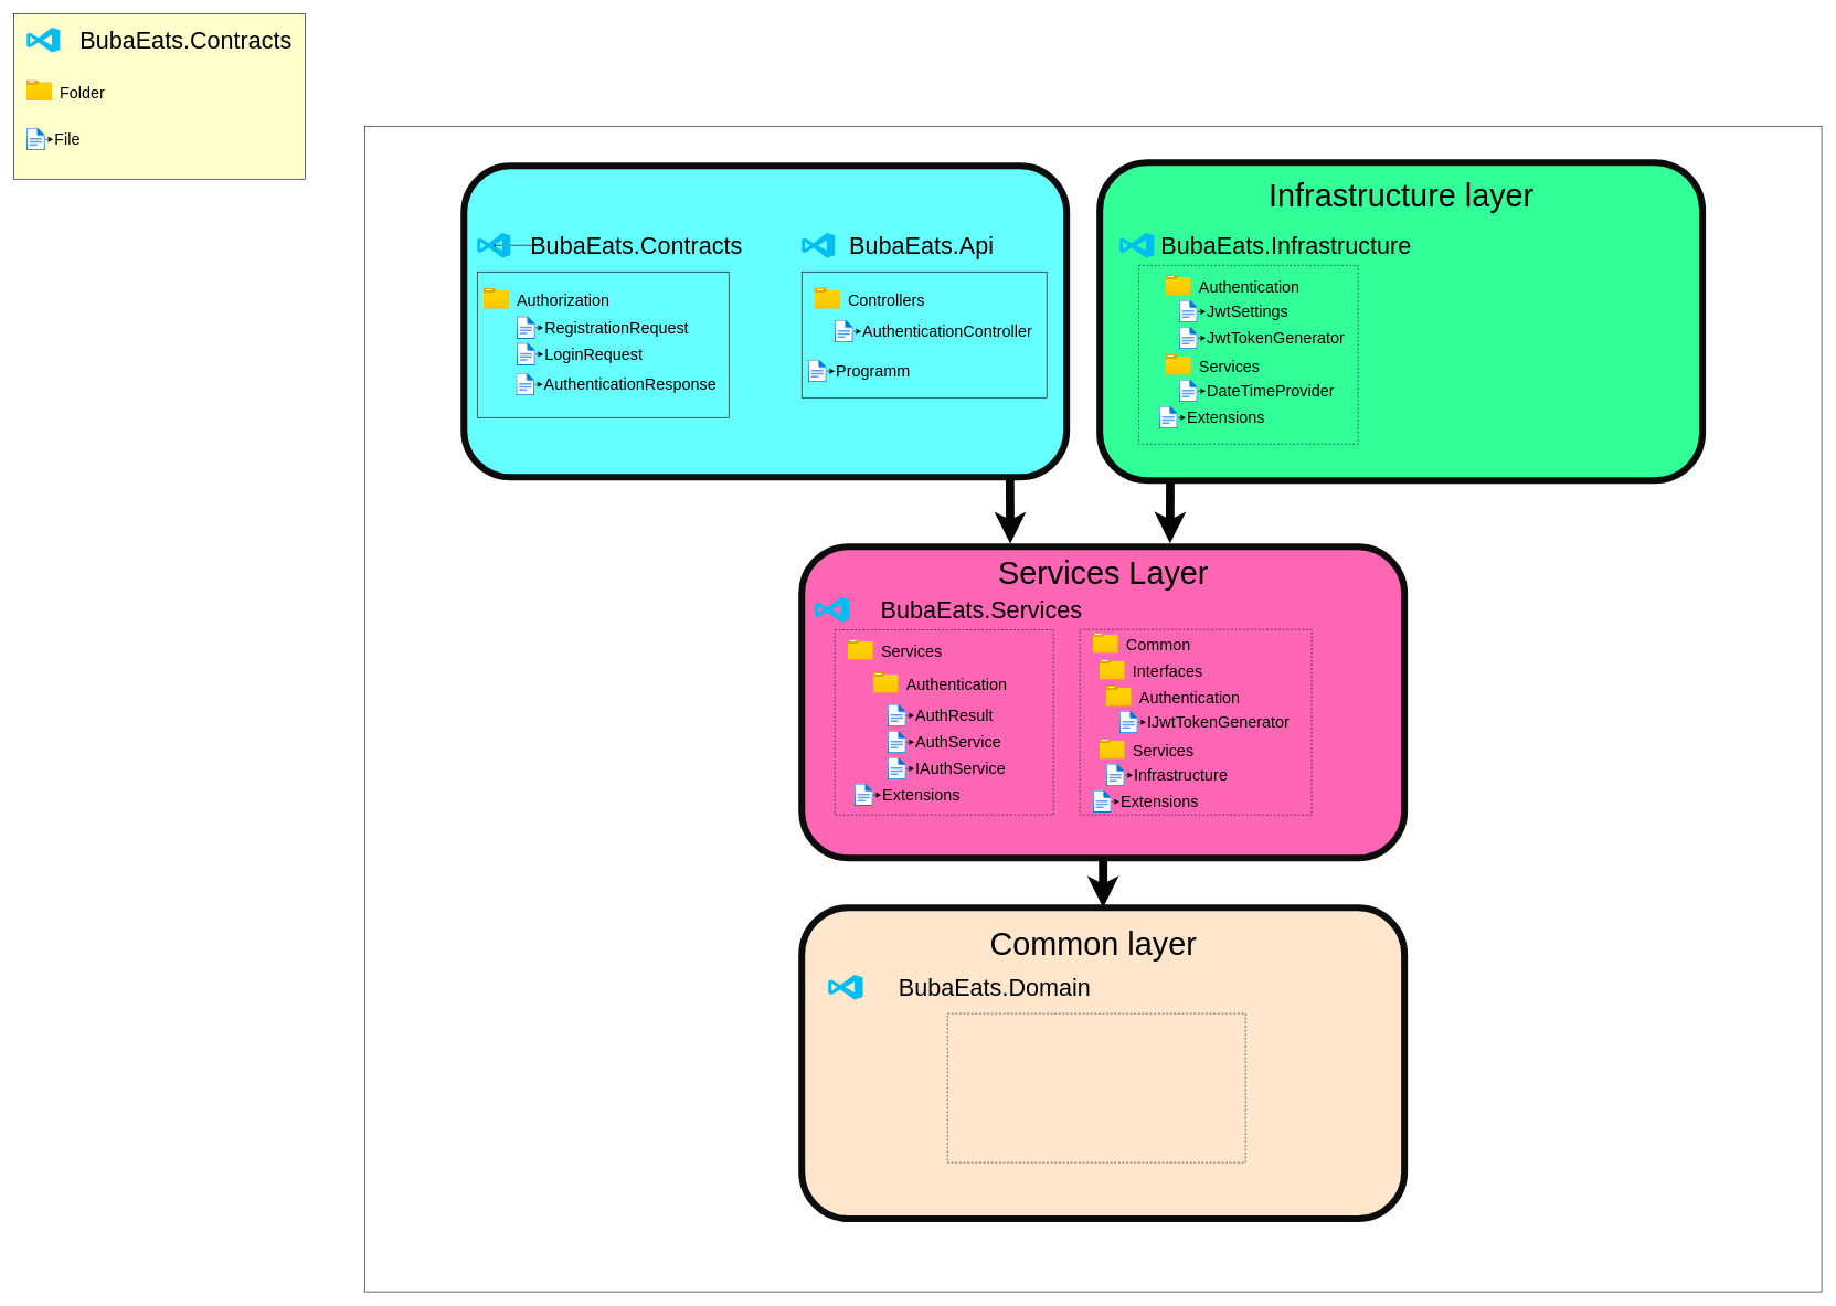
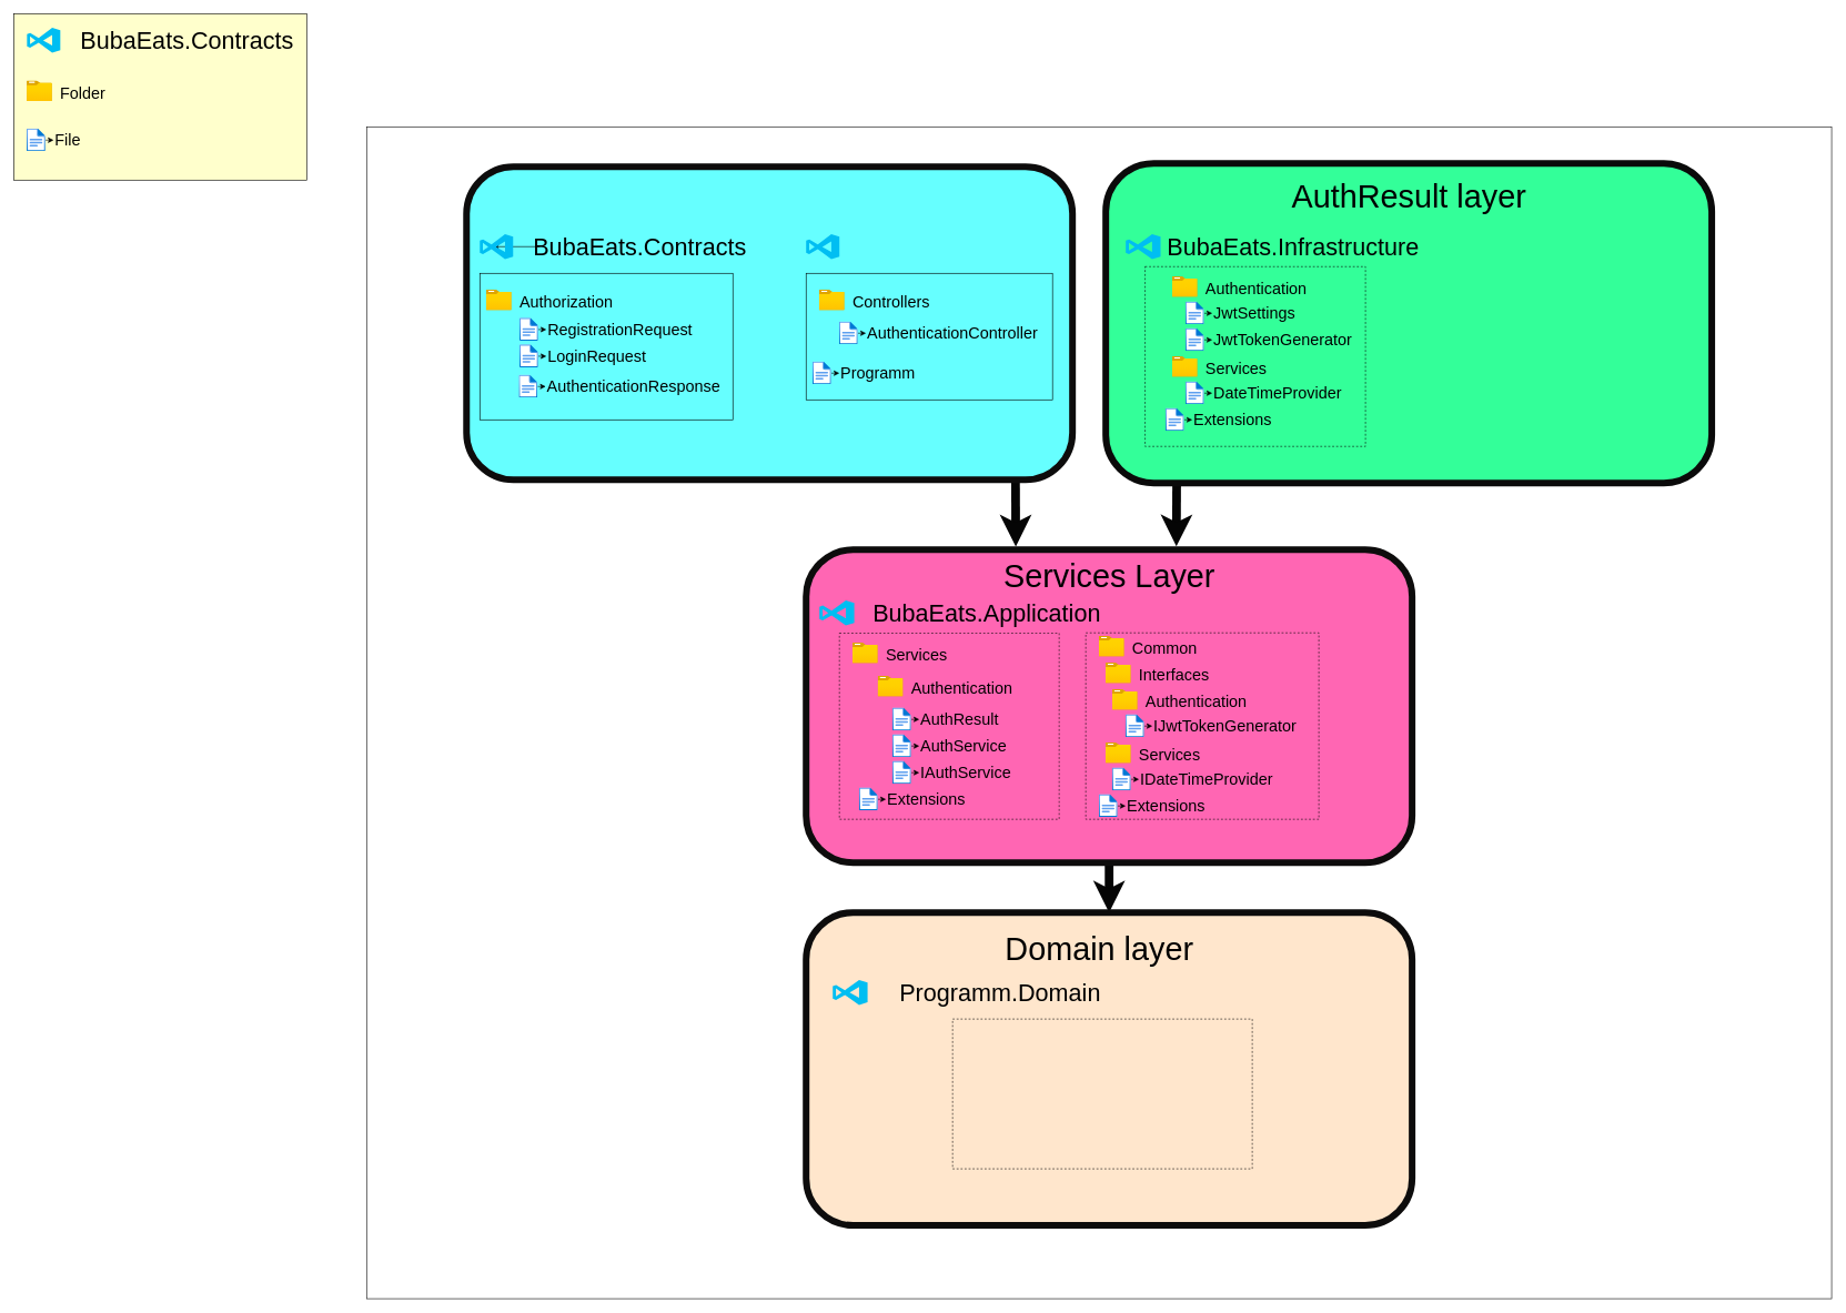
- <mxCell id="55" value="&lt;font style=&quot;font-size: 48px;&quot; color=&quot;#000000&quot;&gt;Infrastructure layer&lt;/font&gt;" style="text;html=1;align=center;verticalAlign=middle;resizable=0;points=[];autosize=1;strokeColor=none;fillColor=none;" vertex="1" parent="1"><mxGeometry x="1905" y="260" width="420" height="70" as="geometry" /></mxCell>
+ <mxCell id="55" value="&lt;font style=&quot;font-size: 48px;&quot; color=&quot;#000000&quot;&gt;AuthResult layer&lt;/font&gt;" style="text;html=1;align=center;verticalAlign=middle;resizable=0;points=[];autosize=1;strokeColor=none;fillColor=none;" vertex="1" parent="1"><mxGeometry x="1905" y="260" width="420" height="70" as="geometry" /></mxCell>
- <mxCell id="19" value="&lt;font style=&quot;font-size: 36px;&quot;&gt;BubaEats.Api&lt;/font&gt;" style="text;html=1;align=left;verticalAlign=middle;resizable=1;points=[];autosize=1;strokeColor=none;fillColor=none;fontSize=36;fontColor=#000000;movable=1;rotatable=1;deletable=1;editable=1;connectable=1;" vertex="1" parent="18"><mxGeometry x="70" width="290" height="60" as="geometry" /></mxCell>
- <mxCell id="91" value="&lt;font style=&quot;font-size: 36px;&quot;&gt;BubaEats.Services&lt;/font&gt;" style="text;html=1;align=center;verticalAlign=middle;resizable=1;points=[];autosize=1;strokeColor=none;fillColor=none;fontSize=36;fontColor=#000000;movable=1;rotatable=1;deletable=1;editable=1;connectable=1;" vertex="1" parent="90"><mxGeometry x="65.818" width="370" height="60" as="geometry" /></mxCell>
+ <mxCell id="91" value="&lt;font style=&quot;font-size: 36px;&quot;&gt;BubaEats.Application&lt;/font&gt;" style="text;html=1;align=center;verticalAlign=middle;resizable=1;points=[];autosize=1;strokeColor=none;fillColor=none;fontSize=36;fontColor=#000000;movable=1;rotatable=1;deletable=1;editable=1;connectable=1;" vertex="1" parent="90"><mxGeometry x="65.818" width="370" height="60" as="geometry" /></mxCell>
- <mxCell id="136" value="Infrastructure" style="text;html=1;align=left;verticalAlign=middle;resizable=0;points=[];autosize=1;strokeColor=none;fillColor=none;fontSize=24;fontColor=#000000;" vertex="1" parent="134"><mxGeometry x="40.001" width="220" height="40" as="geometry" /></mxCell>
+ <mxCell id="136" value="IDateTimeProvider" style="text;html=1;align=left;verticalAlign=middle;resizable=0;points=[];autosize=1;strokeColor=none;fillColor=none;fontSize=24;fontColor=#000000;" vertex="1" parent="134"><mxGeometry x="40.001" width="220" height="40" as="geometry" /></mxCell>
- <mxCell id="86" value="&lt;font style=&quot;font-size: 48px;&quot; color=&quot;#000000&quot;&gt;Common layer&lt;/font&gt;" style="text;html=1;align=center;verticalAlign=middle;resizable=0;points=[];autosize=1;strokeColor=none;fillColor=none;" vertex="1" parent="1"><mxGeometry x="1495" y="1390" width="310" height="70" as="geometry" /></mxCell>
+ <mxCell id="86" value="&lt;font style=&quot;font-size: 48px;&quot; color=&quot;#000000&quot;&gt;Domain layer&lt;/font&gt;" style="text;html=1;align=center;verticalAlign=middle;resizable=0;points=[];autosize=1;strokeColor=none;fillColor=none;" vertex="1" parent="1"><mxGeometry x="1495" y="1390" width="310" height="70" as="geometry" /></mxCell>
- <mxCell id="88" value="&lt;font style=&quot;font-size: 36px;&quot;&gt;BubaEats.Domain&lt;/font&gt;" style="text;html=1;align=center;verticalAlign=middle;resizable=1;points=[];autosize=1;strokeColor=none;fillColor=none;fontSize=36;fontColor=#000000;movable=1;rotatable=1;deletable=1;editable=1;connectable=1;" vertex="1" parent="87"><mxGeometry x="95.818" width="310" height="60" as="geometry" /></mxCell>
+ <mxCell id="88" value="&lt;font style=&quot;font-size: 36px;&quot;&gt;Programm.Domain&lt;/font&gt;" style="text;html=1;align=center;verticalAlign=middle;resizable=1;points=[];autosize=1;strokeColor=none;fillColor=none;fontSize=36;fontColor=#000000;movable=1;rotatable=1;deletable=1;editable=1;connectable=1;" vertex="1" parent="87"><mxGeometry x="95.818" width="310" height="60" as="geometry" /></mxCell>
